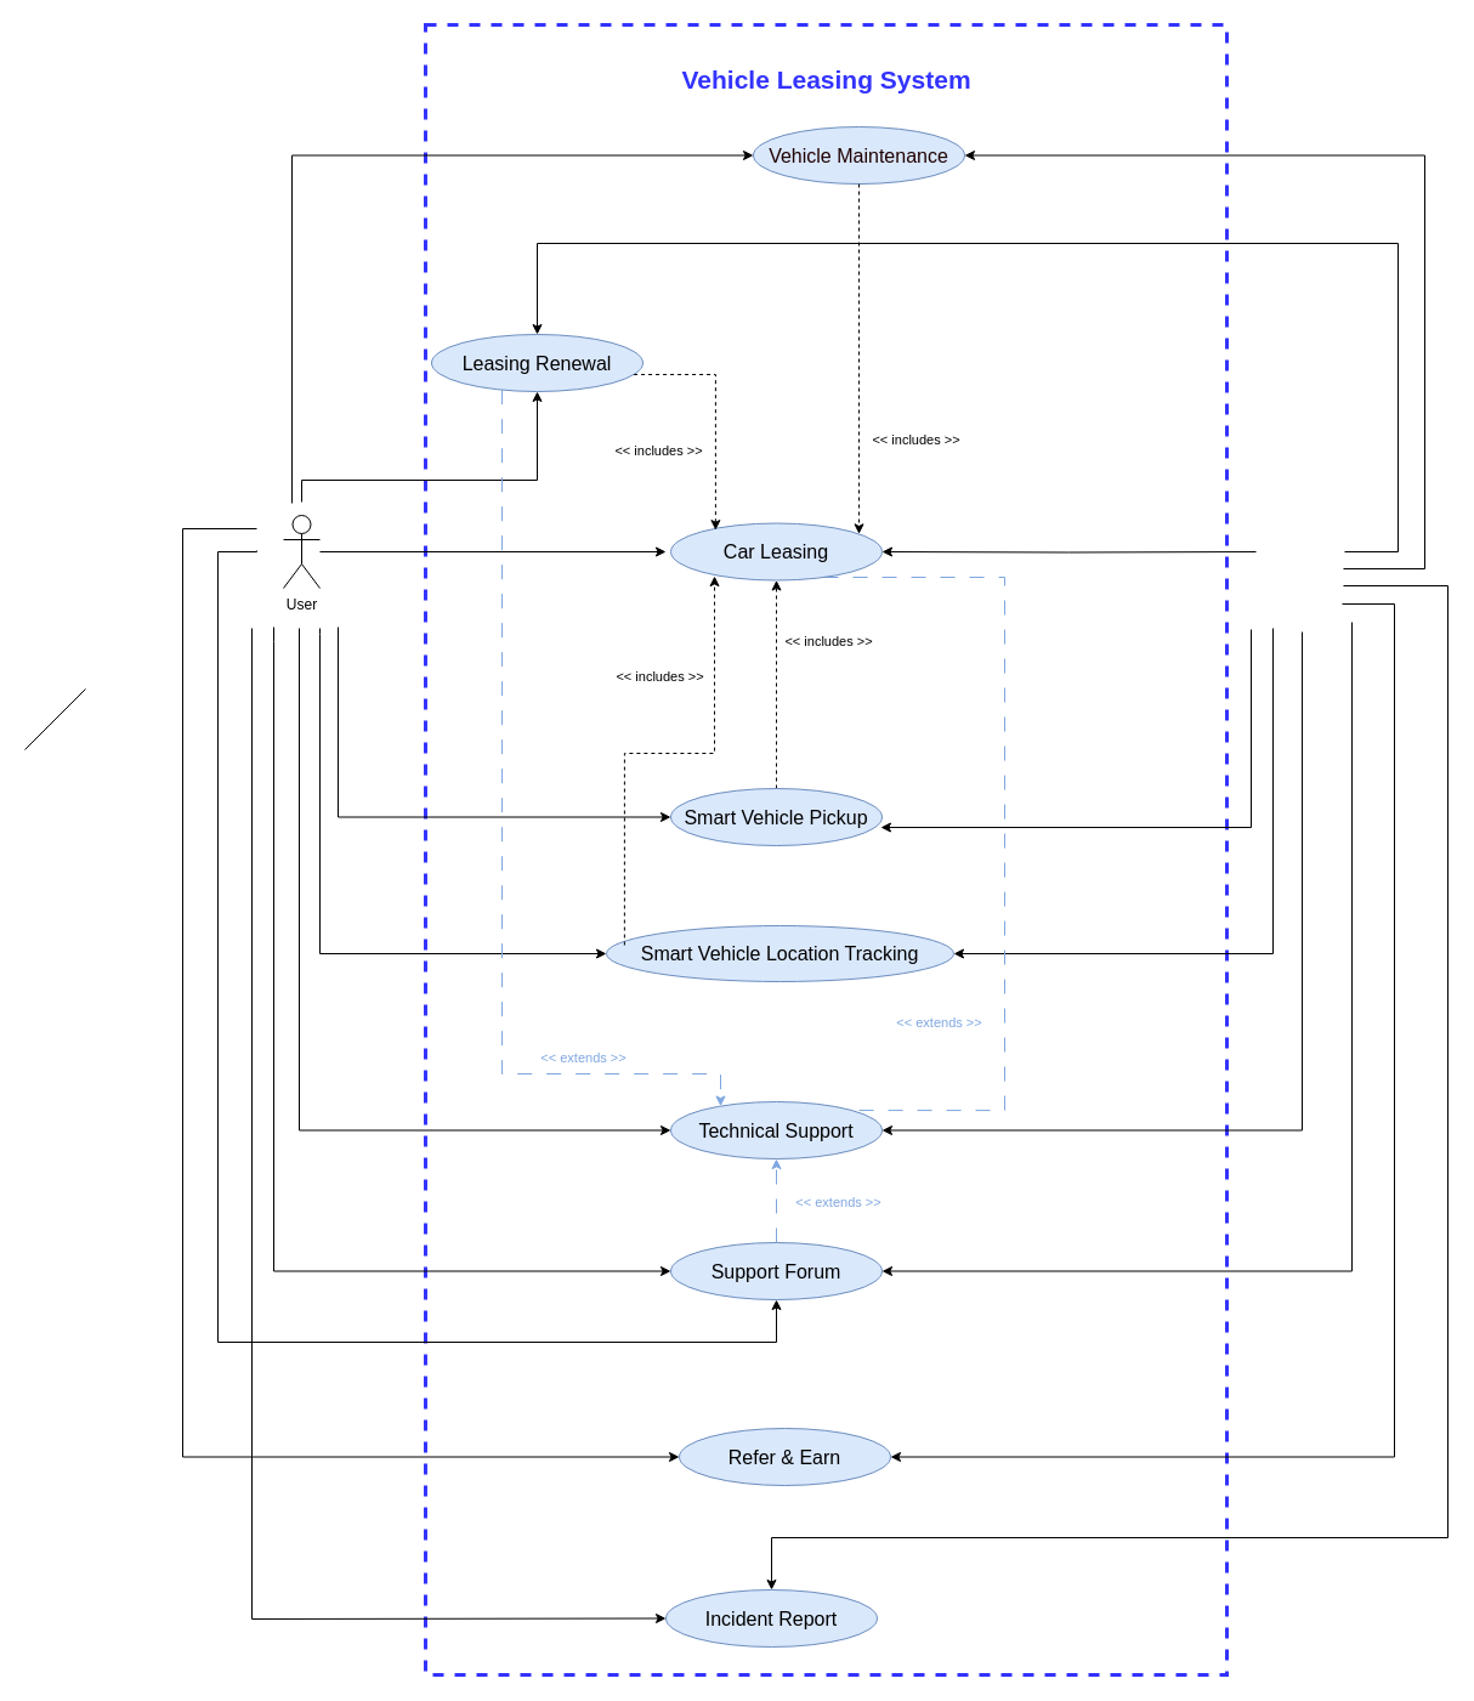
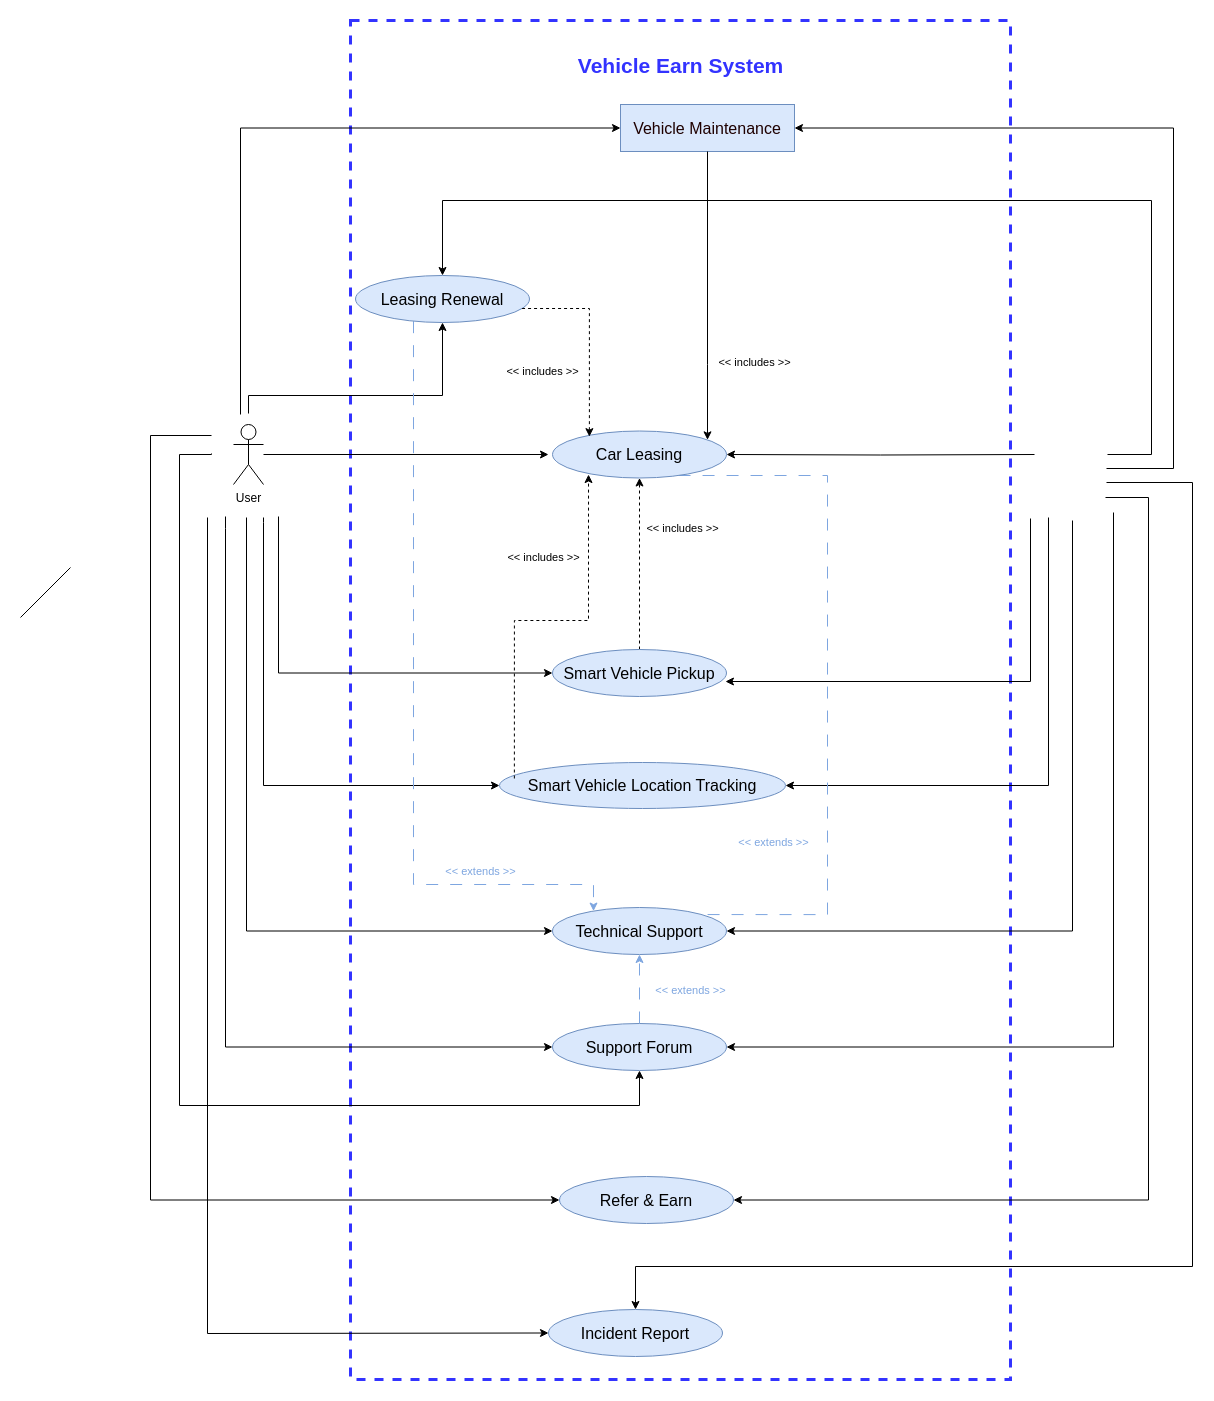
- <mxCell id="46" value="&lt;font color=&quot;#3333ff&quot; style=&quot;font-size: 21px;&quot;&gt;Vehicle Leasing System&lt;/font&gt;" style="text;html=1;align=center;verticalAlign=middle;resizable=0;points=[];autosize=1;strokeColor=none;fillColor=none;fontStyle=1" parent="1" vertex="1"><mxGeometry x="559" y="46" width="241" height="37" as="geometry" /></mxCell>
+ <mxCell id="46" value="&lt;font color=&quot;#3333ff&quot; style=&quot;font-size: 21px;&quot;&gt;Vehicle Earn System&lt;/font&gt;" style="text;html=1;align=center;verticalAlign=middle;resizable=0;points=[];autosize=1;strokeColor=none;fillColor=none;fontStyle=1" parent="1" vertex="1"><mxGeometry x="559" y="46" width="241" height="37" as="geometry" /></mxCell>
- <mxCell id="29" value="&lt;span style=&quot;text-align: start; font-size: 12pt; font-family: Calibri, sans-serif;&quot; lang=&quot;EN-US&quot;&gt;&lt;font color=&quot;#1f0000&quot;&gt;Vehicle&lt;b style=&quot;&quot;&gt; &lt;/b&gt;Maintenance&lt;/font&gt;&lt;/span&gt;&lt;span style=&quot;font-size: medium; text-align: start;&quot;&gt;&lt;/span&gt;&lt;br&gt;&lt;span style=&quot;font-size: medium; text-align: start;&quot;&gt;&lt;/span&gt;" style="ellipse;whiteSpace=wrap;html=1;align=center;fillColor=#dae8fc;strokeColor=#6c8ebf;" parent="1" vertex="1"><mxGeometry x="620" y="104" width="174" height="47" as="geometry" /></mxCell>
+ <mxCell id="29" value="&lt;span style=&quot;text-align: start; font-size: 12pt; font-family: Calibri, sans-serif;&quot; lang=&quot;EN-US&quot;&gt;&lt;font color=&quot;#1f0000&quot;&gt;Vehicle&lt;b style=&quot;&quot;&gt; &lt;/b&gt;Maintenance&lt;/font&gt;&lt;/span&gt;&lt;span style=&quot;font-size: medium; text-align: start;&quot;&gt;&lt;/span&gt;&lt;br&gt;&lt;span style=&quot;font-size: medium; text-align: start;&quot;&gt;&lt;/span&gt;" style="whiteSpace=wrap;html=1;align=center;fillColor=#dae8fc;strokeColor=#6c8ebf;rounded=0;" parent="1" vertex="1"><mxGeometry x="620" y="104" width="174" height="47" as="geometry" /></mxCell>
- <mxCell id="44" style="edgeStyle=orthogonalEdgeStyle;rounded=0;orthogonalLoop=1;jettySize=auto;html=1;dashed=1;" parent="1" source="29" target="24" edge="1"><mxGeometry relative="1" as="geometry"><Array as="points"><mxPoint x="707" y="364" /><mxPoint x="707" y="364" /></Array></mxGeometry></mxCell>
+ <mxCell id="44" style="edgeStyle=orthogonalEdgeStyle;rounded=0;orthogonalLoop=1;jettySize=auto;html=1;dashed=0;" parent="1" source="29" target="24" edge="1"><mxGeometry relative="1" as="geometry"><Array as="points"><mxPoint x="707" y="364" /><mxPoint x="707" y="364" /></Array></mxGeometry></mxCell>
